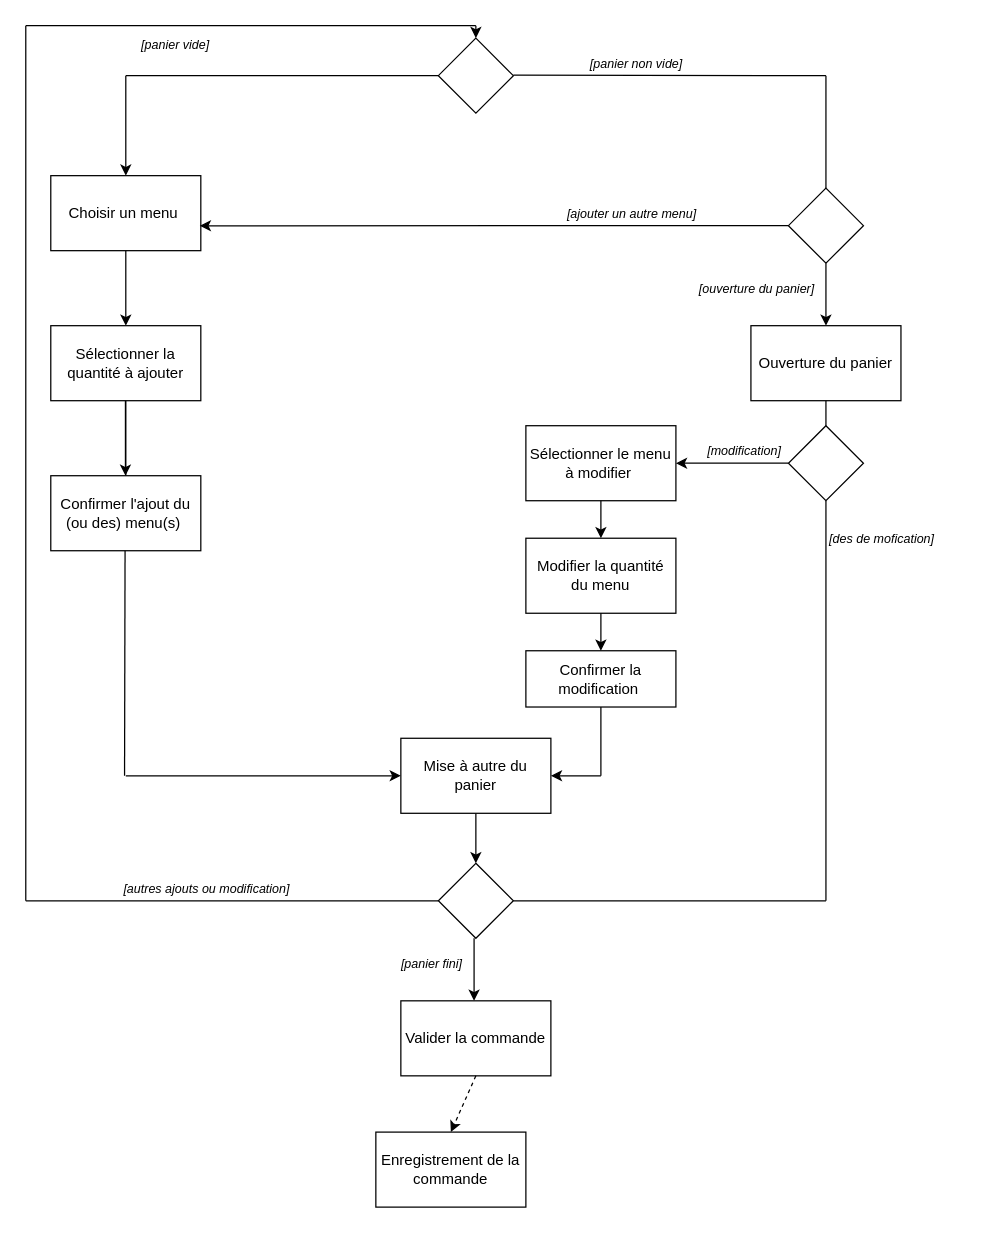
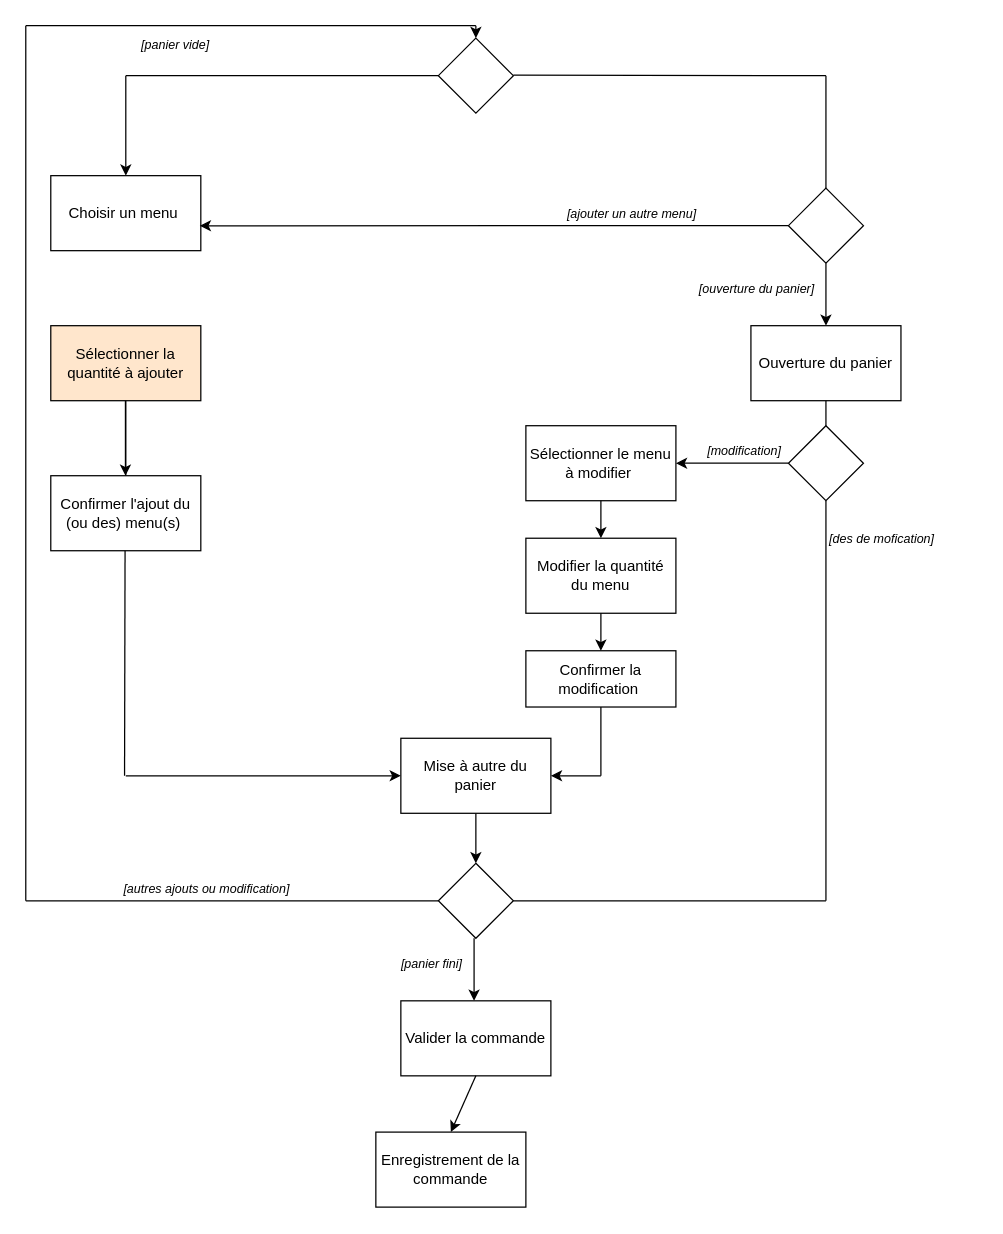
- <mxCell id="18" value="&lt;font style=&quot;font-size: 10px&quot;&gt;&lt;i&gt;[panier non vide]&amp;nbsp;&lt;/i&gt;&lt;/font&gt;" style="text;html=1;strokeColor=none;fillColor=none;align=center;verticalAlign=middle;whiteSpace=wrap;rounded=0;sketch=0;" vertex="1" parent="1"><mxGeometry x="470" y="40" width="80" height="20" as="geometry" /></mxCell>
- <mxCell id="8" value="" style="endArrow=classic;html=1;exitX=0.5;exitY=1;exitDx=0;exitDy=0;entryX=0.5;entryY=0;entryDx=0;entryDy=0;" edge="1" parent="1" source="3" target="10"><mxGeometry width="50" height="50" relative="1" as="geometry"><mxPoint x="180" y="220" as="sourcePoint" /><mxPoint x="100" y="250" as="targetPoint" /></mxGeometry></mxCell>
- <mxCell id="10" value="Sélectionner la quantité à ajouter" style="rounded=0;whiteSpace=wrap;html=1;sketch=0;" vertex="1" parent="1"><mxGeometry x="40" y="260" width="120" height="60" as="geometry" /></mxCell>
+ <mxCell id="10" value="Sélectionner la quantité à ajouter" style="rounded=0;whiteSpace=wrap;html=1;sketch=0;fillColor=#ffe6cc;" vertex="1" parent="1"><mxGeometry x="40" y="260" width="120" height="60" as="geometry" /></mxCell>
- <mxCell id="50" value="" style="endArrow=classic;html=1;exitX=0.5;exitY=1;exitDx=0;exitDy=0;entryX=0.5;entryY=0;entryDx=0;entryDy=0;dashed=1;" edge="1" parent="1" source="35" target="49"><mxGeometry width="50" height="50" relative="1" as="geometry"><mxPoint x="370" y="850" as="sourcePoint" /><mxPoint x="420" y="800" as="targetPoint" /></mxGeometry></mxCell>
+ <mxCell id="50" value="" style="endArrow=classic;html=1;exitX=0.5;exitY=1;exitDx=0;exitDy=0;entryX=0.5;entryY=0;entryDx=0;entryDy=0;" edge="1" parent="1" source="35" target="49"><mxGeometry width="50" height="50" relative="1" as="geometry"><mxPoint x="370" y="850" as="sourcePoint" /><mxPoint x="420" y="800" as="targetPoint" /></mxGeometry></mxCell>
